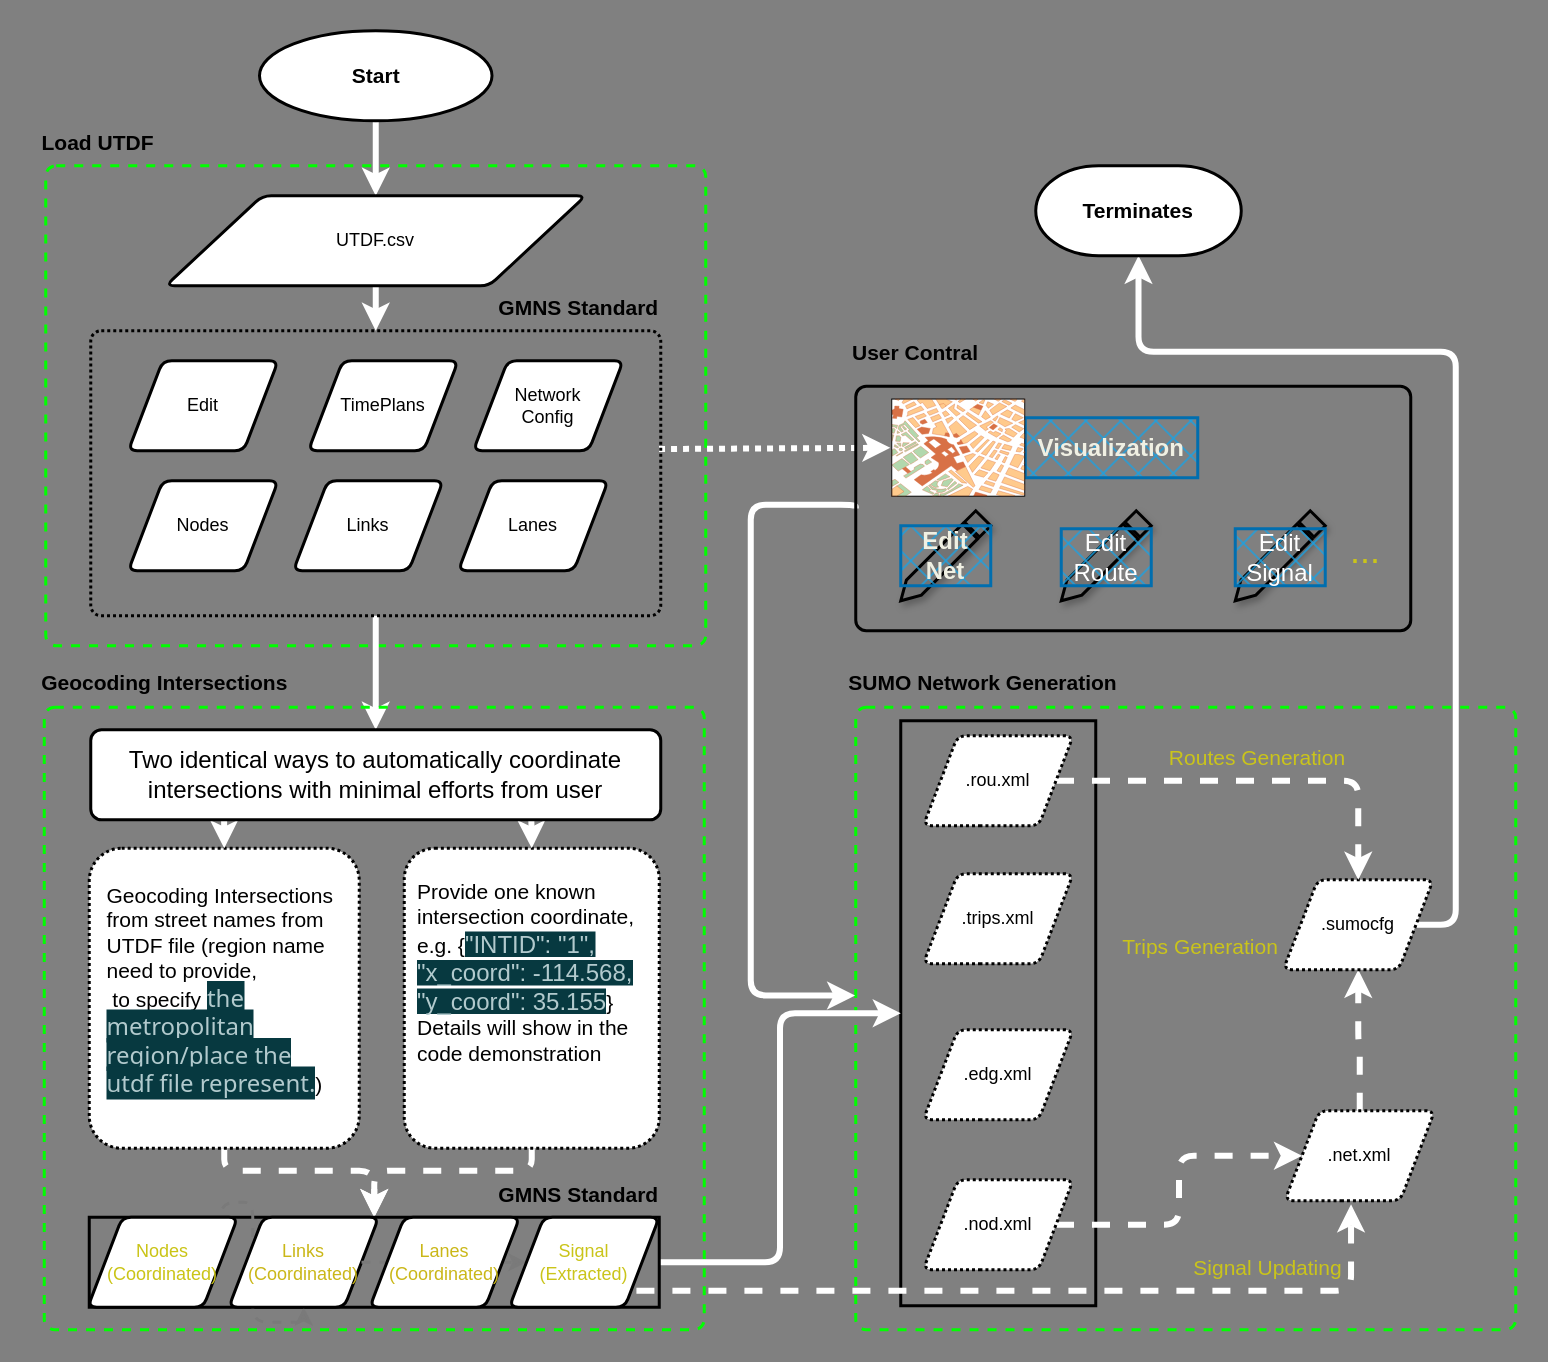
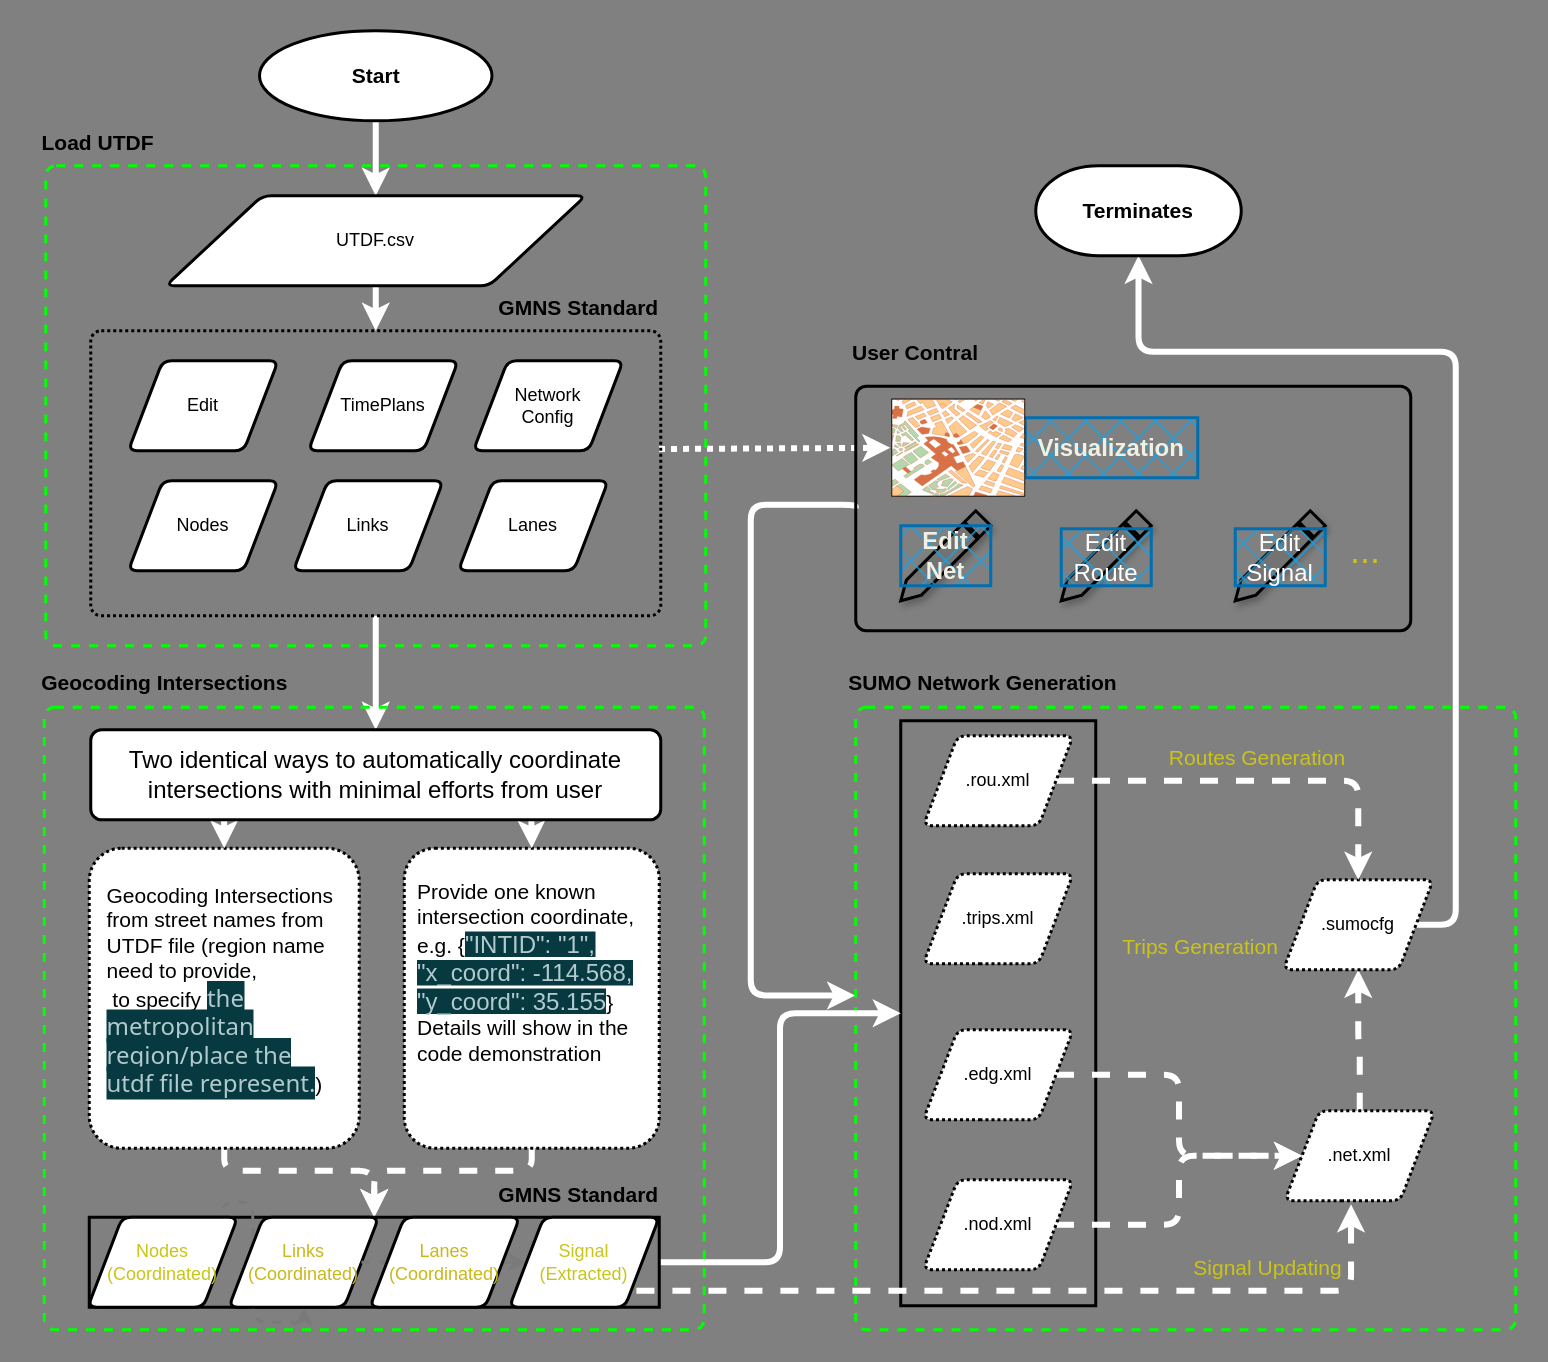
+ <mxCell id="41" style="edgeStyle=orthogonalEdgeStyle;html=1;exitX=1;exitY=0.5;exitDx=0;exitDy=0;entryX=0;entryY=0.5;entryDx=0;entryDy=0;strokeColor=#FFFFFF;strokeWidth=4;fontFamily=Helvetica;fontSize=14;fontColor=default;dashed=1;" parent="1" source="42" target="47" edge="1"><mxGeometry relative="1" as="geometry" /></mxCell>
